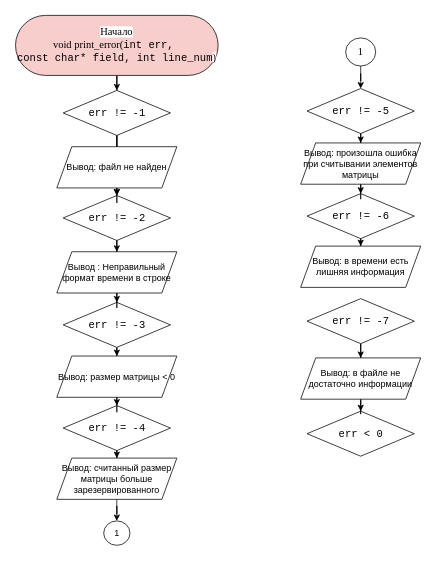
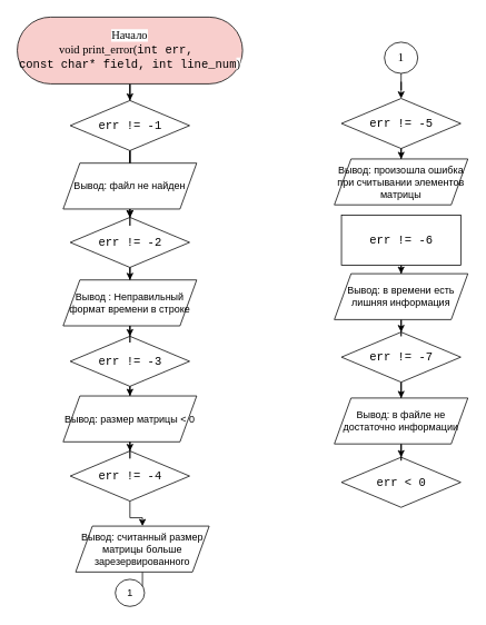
- <mxCell id="29" style="edgeStyle=orthogonalEdgeStyle;rounded=0;orthogonalLoop=1;jettySize=auto;html=1;" parent="1" source="30" target="15" edge="1"><mxGeometry relative="1" as="geometry" /></mxCell>
- <mxCell id="15" value="&lt;div style=&quot;font-family: Consolas, &amp;quot;Courier New&amp;quot;, monospace; line-height: 19px; white-space: pre;&quot;&gt;&lt;div style=&quot;line-height: 19px;&quot;&gt;&lt;div style=&quot;line-height: 19px;&quot;&gt;&lt;font style=&quot;color: rgb(0, 0, 0);&quot;&gt;err != -6&lt;/font&gt;&lt;/div&gt;&lt;/div&gt;&lt;/div&gt;" style="rhombus;whiteSpace=wrap;html=1;rounded=1;strokeColor=default;align=center;verticalAlign=middle;arcSize=0;fontFamily=Consolas;fontSize=14;fontColor=default;fillColor=default;" parent="1" vertex="1"><mxGeometry x="408.5" y="257.5" width="143" height="60" as="geometry" /></mxCell>
+ <mxCell id="15" value="&lt;div style=&quot;font-family: Consolas, &amp;quot;Courier New&amp;quot;, monospace; line-height: 19px; white-space: pre;&quot;&gt;&lt;div style=&quot;line-height: 19px;&quot;&gt;&lt;div style=&quot;line-height: 19px;&quot;&gt;&lt;font style=&quot;color: rgb(0, 0, 0);&quot;&gt;err != -6&lt;/font&gt;&lt;/div&gt;&lt;/div&gt;&lt;/div&gt;" style="whiteSpace=wrap;html=1;strokeColor=default;align=center;verticalAlign=middle;arcSize=0;fontFamily=Consolas;fontSize=14;fontColor=default;fillColor=default;rounded=0;" parent="1" vertex="1"><mxGeometry x="408.5" y="257.5" width="143" height="60" as="geometry" /></mxCell>
+ <mxCell id="31" style="edgeStyle=orthogonalEdgeStyle;rounded=0;orthogonalLoop=1;jettySize=auto;html=1;" parent="1" source="32" target="19" edge="1"><mxGeometry relative="1" as="geometry" /></mxCell>
- <mxCell id="28" value="Вывод: считанный&amp;nbsp;размер матрицы больше зарезервированного" style="shape=parallelogram;perimeter=parallelogramPerimeter;whiteSpace=wrap;html=1;fixedSize=1;" parent="1" vertex="1"><mxGeometry x="75" y="610" width="160" height="55" as="geometry" /></mxCell>
+ <mxCell id="28" value="Вывод: считанный&amp;nbsp;размер матрицы больше зарезервированного" style="shape=parallelogram;perimeter=parallelogramPerimeter;whiteSpace=wrap;html=1;fixedSize=1;" parent="1" vertex="1"><mxGeometry x="90" y="630" width="160" height="55" as="geometry" /></mxCell>
